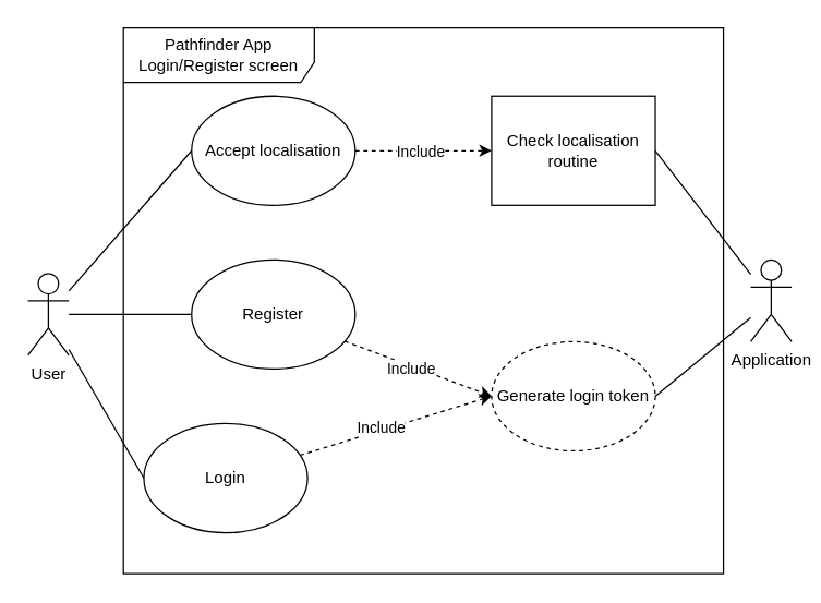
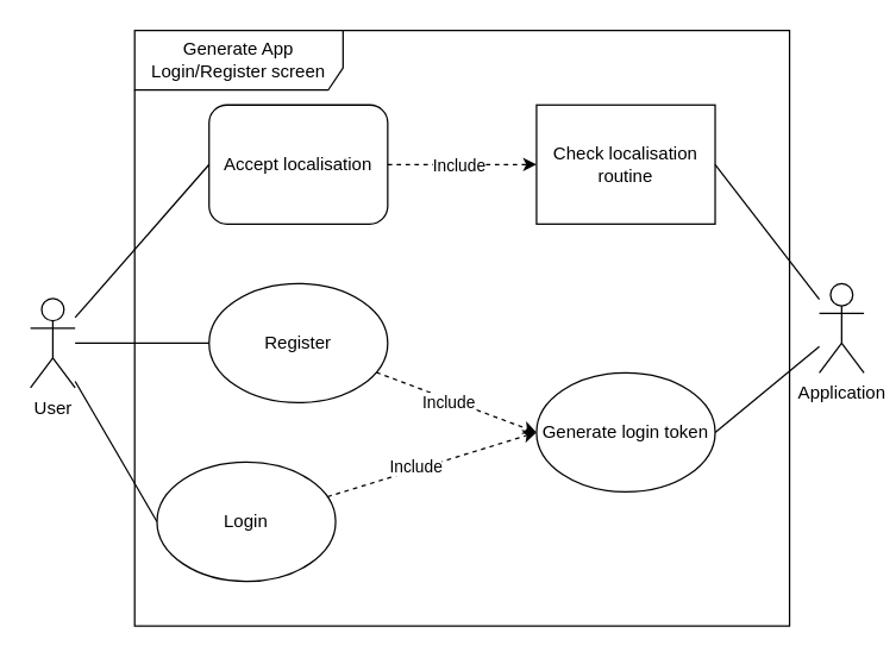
- <mxCell id="2" value="Pathfinder App&lt;br&gt;Login/Register screen" style="shape=umlFrame;whiteSpace=wrap;html=1;width=140;height=40;" vertex="1" parent="1"><mxGeometry x="90" y="20" width="440" height="400" as="geometry" /></mxCell>
+ <mxCell id="2" value="Generate App&lt;br&gt;Login/Register screen" style="shape=umlFrame;whiteSpace=wrap;html=1;width=140;height=40;" vertex="1" parent="1"><mxGeometry x="90" y="20" width="440" height="400" as="geometry" /></mxCell>
- <mxCell id="11" value="Accept localisation" style="ellipse;whiteSpace=wrap;html=1;fillColor=none;" parent="1" vertex="1"><mxGeometry x="140" y="70" width="120" height="80" as="geometry" /></mxCell>
+ <mxCell id="11" value="Accept localisation" style="whiteSpace=wrap;html=1;fillColor=none;rounded=1;" parent="1" vertex="1"><mxGeometry x="140" y="70" width="120" height="80" as="geometry" /></mxCell>
- <mxCell id="20" value="Generate login token" style="ellipse;whiteSpace=wrap;html=1;fillColor=none;dashed=1;" vertex="1" parent="1"><mxGeometry x="360" y="250" width="120" height="80" as="geometry" /></mxCell>
+ <mxCell id="20" value="Generate login token" style="ellipse;whiteSpace=wrap;html=1;fillColor=none;" vertex="1" parent="1"><mxGeometry x="360" y="250" width="120" height="80" as="geometry" /></mxCell>
